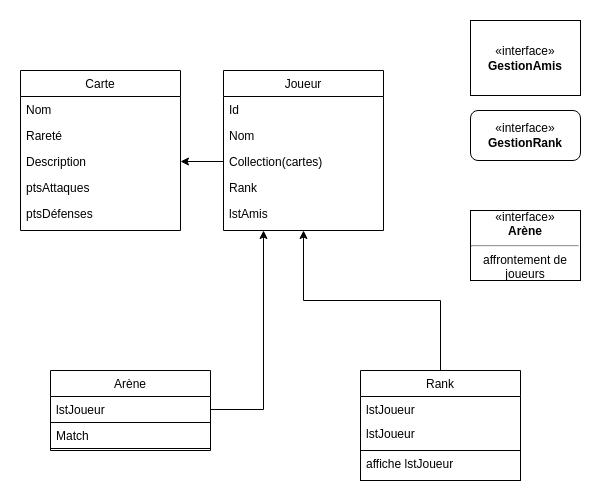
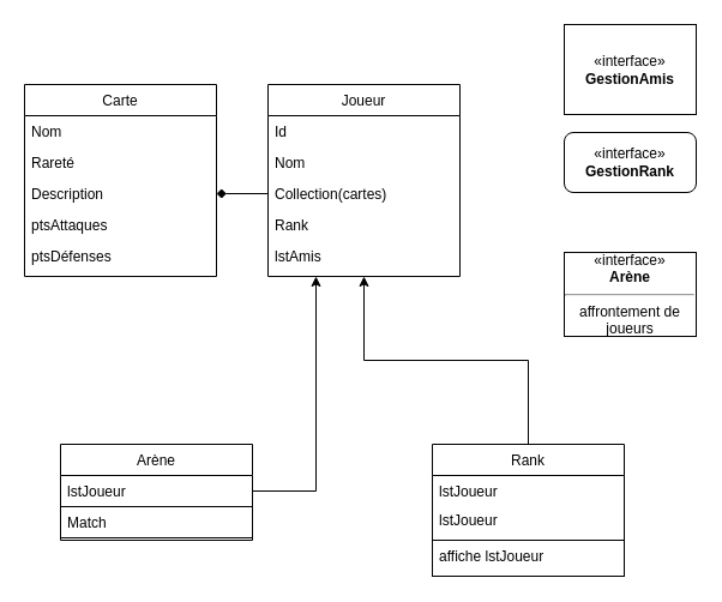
- <mxCell id="15" style="edgeStyle=orthogonalEdgeStyle;rounded=0;orthogonalLoop=1;jettySize=auto;html=1;exitX=0;exitY=0.5;exitDx=0;exitDy=0;entryX=1;entryY=0.5;entryDx=0;entryDy=0;" edge="1" parent="1" source="12" target="6"><mxGeometry relative="1" as="geometry" /></mxCell>
+ <mxCell id="15" style="edgeStyle=orthogonalEdgeStyle;rounded=0;orthogonalLoop=1;jettySize=auto;html=1;exitX=0;exitY=0.5;exitDx=0;exitDy=0;entryX=1;entryY=0.5;entryDx=0;entryDy=0;endArrow=diamond;" edge="1" parent="1" source="12" target="6"><mxGeometry relative="1" as="geometry" /></mxCell>
